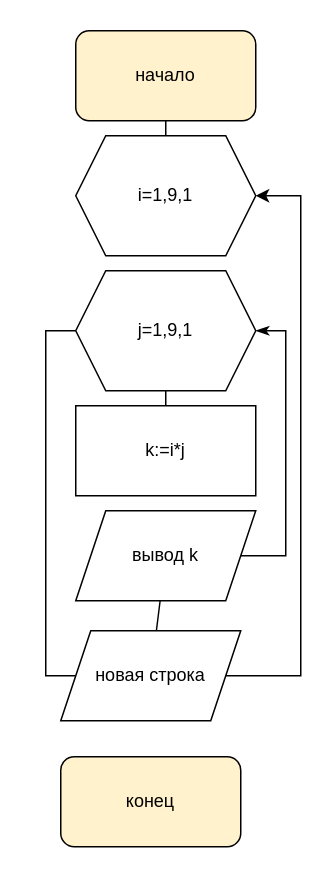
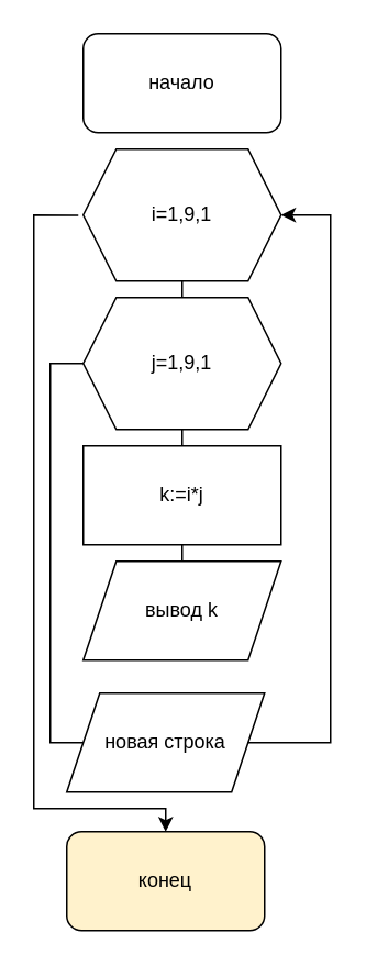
- <mxCell id="2" value="начало" style="rounded=1;whiteSpace=wrap;html=1;fillColor=#fff2cc;" vertex="1" parent="1"><mxGeometry x="50" y="20" width="120" height="60" as="geometry" /></mxCell>
+ <mxCell id="2" value="начало" style="rounded=1;whiteSpace=wrap;html=1;" vertex="1" parent="1"><mxGeometry x="50" y="20" width="120" height="60" as="geometry" /></mxCell>
- <mxCell id="9" value="" style="endArrow=none;html=1;entryX=0.5;entryY=1;entryDx=0;entryDy=0;" edge="1" parent="1" source="3" target="2"><mxGeometry width="50" height="50" relative="1" as="geometry"><mxPoint x="210" y="150" as="sourcePoint" /><mxPoint x="260" y="100" as="targetPoint" /></mxGeometry></mxCell>
+ <mxCell id="9" value="" style="endArrow=none;html=1;" edge="1" parent="1" source="3" target="4"><mxGeometry width="50" height="50" relative="1" as="geometry"><mxPoint x="210" y="150" as="sourcePoint" /><mxPoint x="260" y="100" as="targetPoint" /></mxGeometry></mxCell>
- <mxCell id="12" value="" style="endArrow=classicThin;html=1;exitX=1;exitY=0.5;exitDx=0;exitDy=0;entryX=1;entryY=0.5;entryDx=0;entryDy=0;endFill=1;rounded=0;" edge="1" parent="1" source="6" target="4"><mxGeometry width="50" height="50" relative="1" as="geometry"><mxPoint x="210" y="330" as="sourcePoint" /><mxPoint x="220" y="220" as="targetPoint" /><Array as="points"><mxPoint x="190" y="370" /><mxPoint x="190" y="300" /><mxPoint x="190" y="220" /></Array></mxGeometry></mxCell>
+ <mxCell id="15" value="" style="endArrow=classic;html=1;exitX=-0.025;exitY=0.503;exitDx=0;exitDy=0;exitPerimeter=0;entryX=0.5;entryY=0;entryDx=0;entryDy=0;rounded=0;" edge="1" parent="1" source="3" target="8"><mxGeometry width="50" height="50" relative="1" as="geometry"><mxPoint x="270" y="310" as="sourcePoint" /><mxPoint x="108" y="532" as="targetPoint" /><Array as="points"><mxPoint x="20" y="130" /><mxPoint x="20" y="160" /><mxPoint x="20" y="330" /><mxPoint x="20" y="490" /><mxPoint x="100" y="490" /></Array></mxGeometry></mxCell>
- <mxCell id="11" value="" style="endArrow=none;html=1;" edge="1" parent="1" source="6" target="7"><mxGeometry width="50" height="50" relative="1" as="geometry"><mxPoint x="210" y="390" as="sourcePoint" /><mxPoint x="260" y="340" as="targetPoint" /></mxGeometry></mxCell>
+ <mxCell id="11" value="" style="endArrow=none;html=1;entryX=0.5;entryY=1;entryDx=0;entryDy=0;" edge="1" parent="1" source="6" target="5"><mxGeometry width="50" height="50" relative="1" as="geometry"><mxPoint x="210" y="390" as="sourcePoint" /><mxPoint x="260" y="340" as="targetPoint" /></mxGeometry></mxCell>
